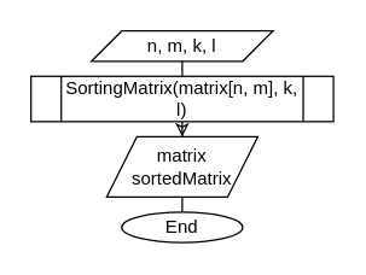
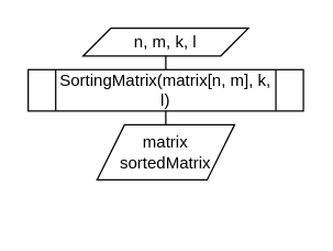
- <mxCell id="4" style="edgeStyle=orthogonalEdgeStyle;rounded=0;orthogonalLoop=1;jettySize=auto;html=1;exitX=0.5;exitY=1;exitDx=0;exitDy=0;endArrow=classic;endFill=0;" edge="1" parent="1" source="5" target="7"><mxGeometry relative="1" as="geometry" /></mxCell>
+ <mxCell id="4" style="edgeStyle=orthogonalEdgeStyle;rounded=0;orthogonalLoop=1;jettySize=auto;html=1;exitX=0.5;exitY=1;exitDx=0;exitDy=0;endArrow=none;endFill=0;" edge="1" parent="1" source="5" target="7"><mxGeometry relative="1" as="geometry" /></mxCell>
- <mxCell id="8" value="End" style="ellipse;whiteSpace=wrap;html=1;" vertex="1" parent="1"><mxGeometry x="80" y="140" width="80" height="20" as="geometry" /></mxCell>
- <mxCell id="6" style="edgeStyle=orthogonalEdgeStyle;rounded=0;orthogonalLoop=1;jettySize=auto;html=1;exitX=0.5;exitY=1;exitDx=0;exitDy=0;endArrow=none;endFill=0;" edge="1" parent="1" source="7" target="8"><mxGeometry relative="1" as="geometry" /></mxCell>
